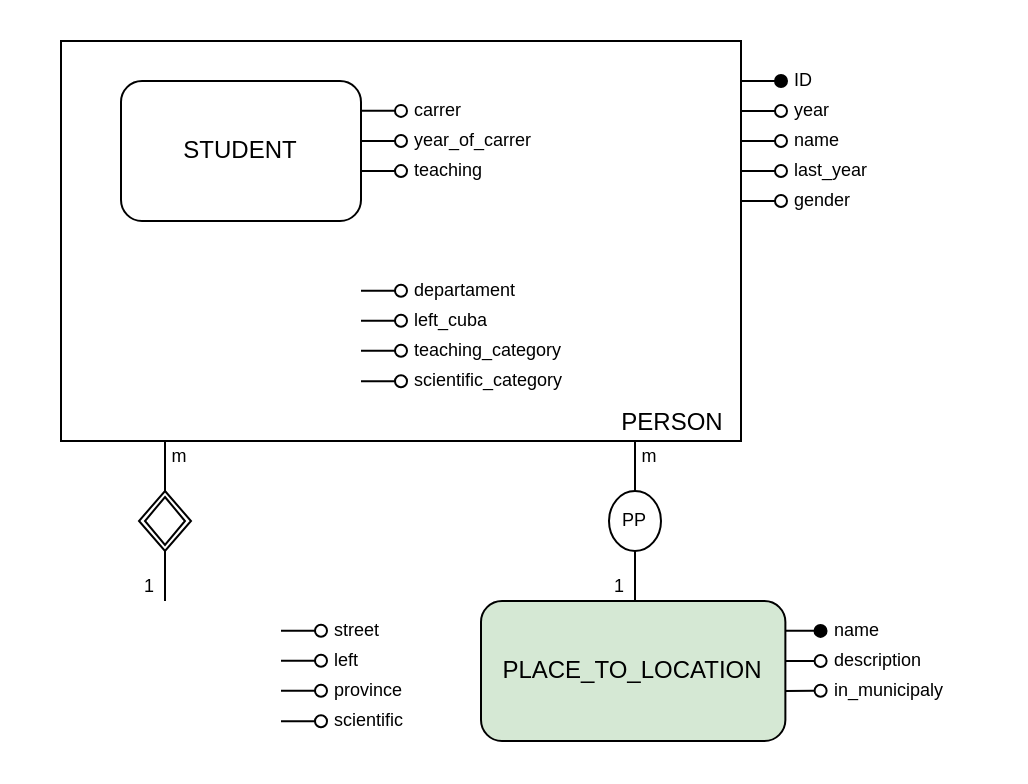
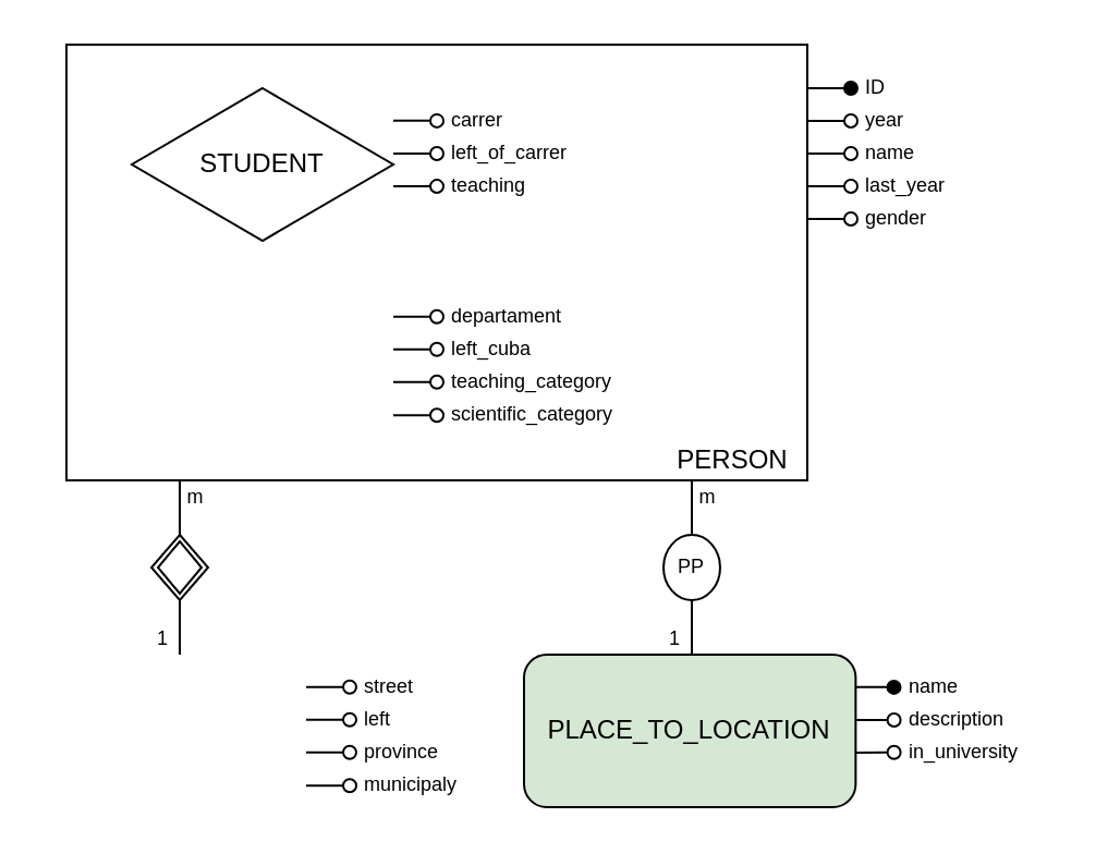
- <mxCell id="23" value="year_of_carrer" style="text;html=1;align=left;verticalAlign=middle;whiteSpace=wrap;rounded=0;fontSize=9;" vertex="1" parent="20"><mxGeometry y="10" width="60" height="20" as="geometry" /></mxCell>
+ <mxCell id="23" value="left_of_carrer" style="text;html=1;align=left;verticalAlign=middle;whiteSpace=wrap;rounded=0;fontSize=9;" vertex="1" parent="20"><mxGeometry y="10" width="60" height="20" as="geometry" /></mxCell>
- <mxCell id="16" value="STUDENT" style="rounded=1;whiteSpace=wrap;html=1;align=center;verticalAlign=middle;" vertex="1" parent="15"><mxGeometry width="120" height="70" as="geometry" /></mxCell>
+ <mxCell id="16" value="STUDENT" style="rhombus;whiteSpace=wrap;html=1;align=center;verticalAlign=middle;" vertex="1" parent="15"><mxGeometry width="120" height="70" as="geometry" /></mxCell>
- <mxCell id="48" value="in_municipaly" style="text;html=1;align=left;verticalAlign=middle;whiteSpace=wrap;rounded=0;fontSize=9;" vertex="1" parent="46"><mxGeometry y="30" width="76.098" height="10" as="geometry" /></mxCell>
+ <mxCell id="48" value="in_university" style="text;html=1;align=left;verticalAlign=middle;whiteSpace=wrap;rounded=0;fontSize=9;" vertex="1" parent="46"><mxGeometry y="30" width="76.098" height="10" as="geometry" /></mxCell>
- <mxCell id="34" value="scientific" style="text;html=1;align=left;verticalAlign=middle;whiteSpace=wrap;rounded=0;fontSize=9;" vertex="1" parent="30"><mxGeometry y="40" width="60" height="20" as="geometry" /></mxCell>
+ <mxCell id="34" value="municipaly" style="text;html=1;align=left;verticalAlign=middle;whiteSpace=wrap;rounded=0;fontSize=9;" vertex="1" parent="30"><mxGeometry y="40" width="60" height="20" as="geometry" /></mxCell>
